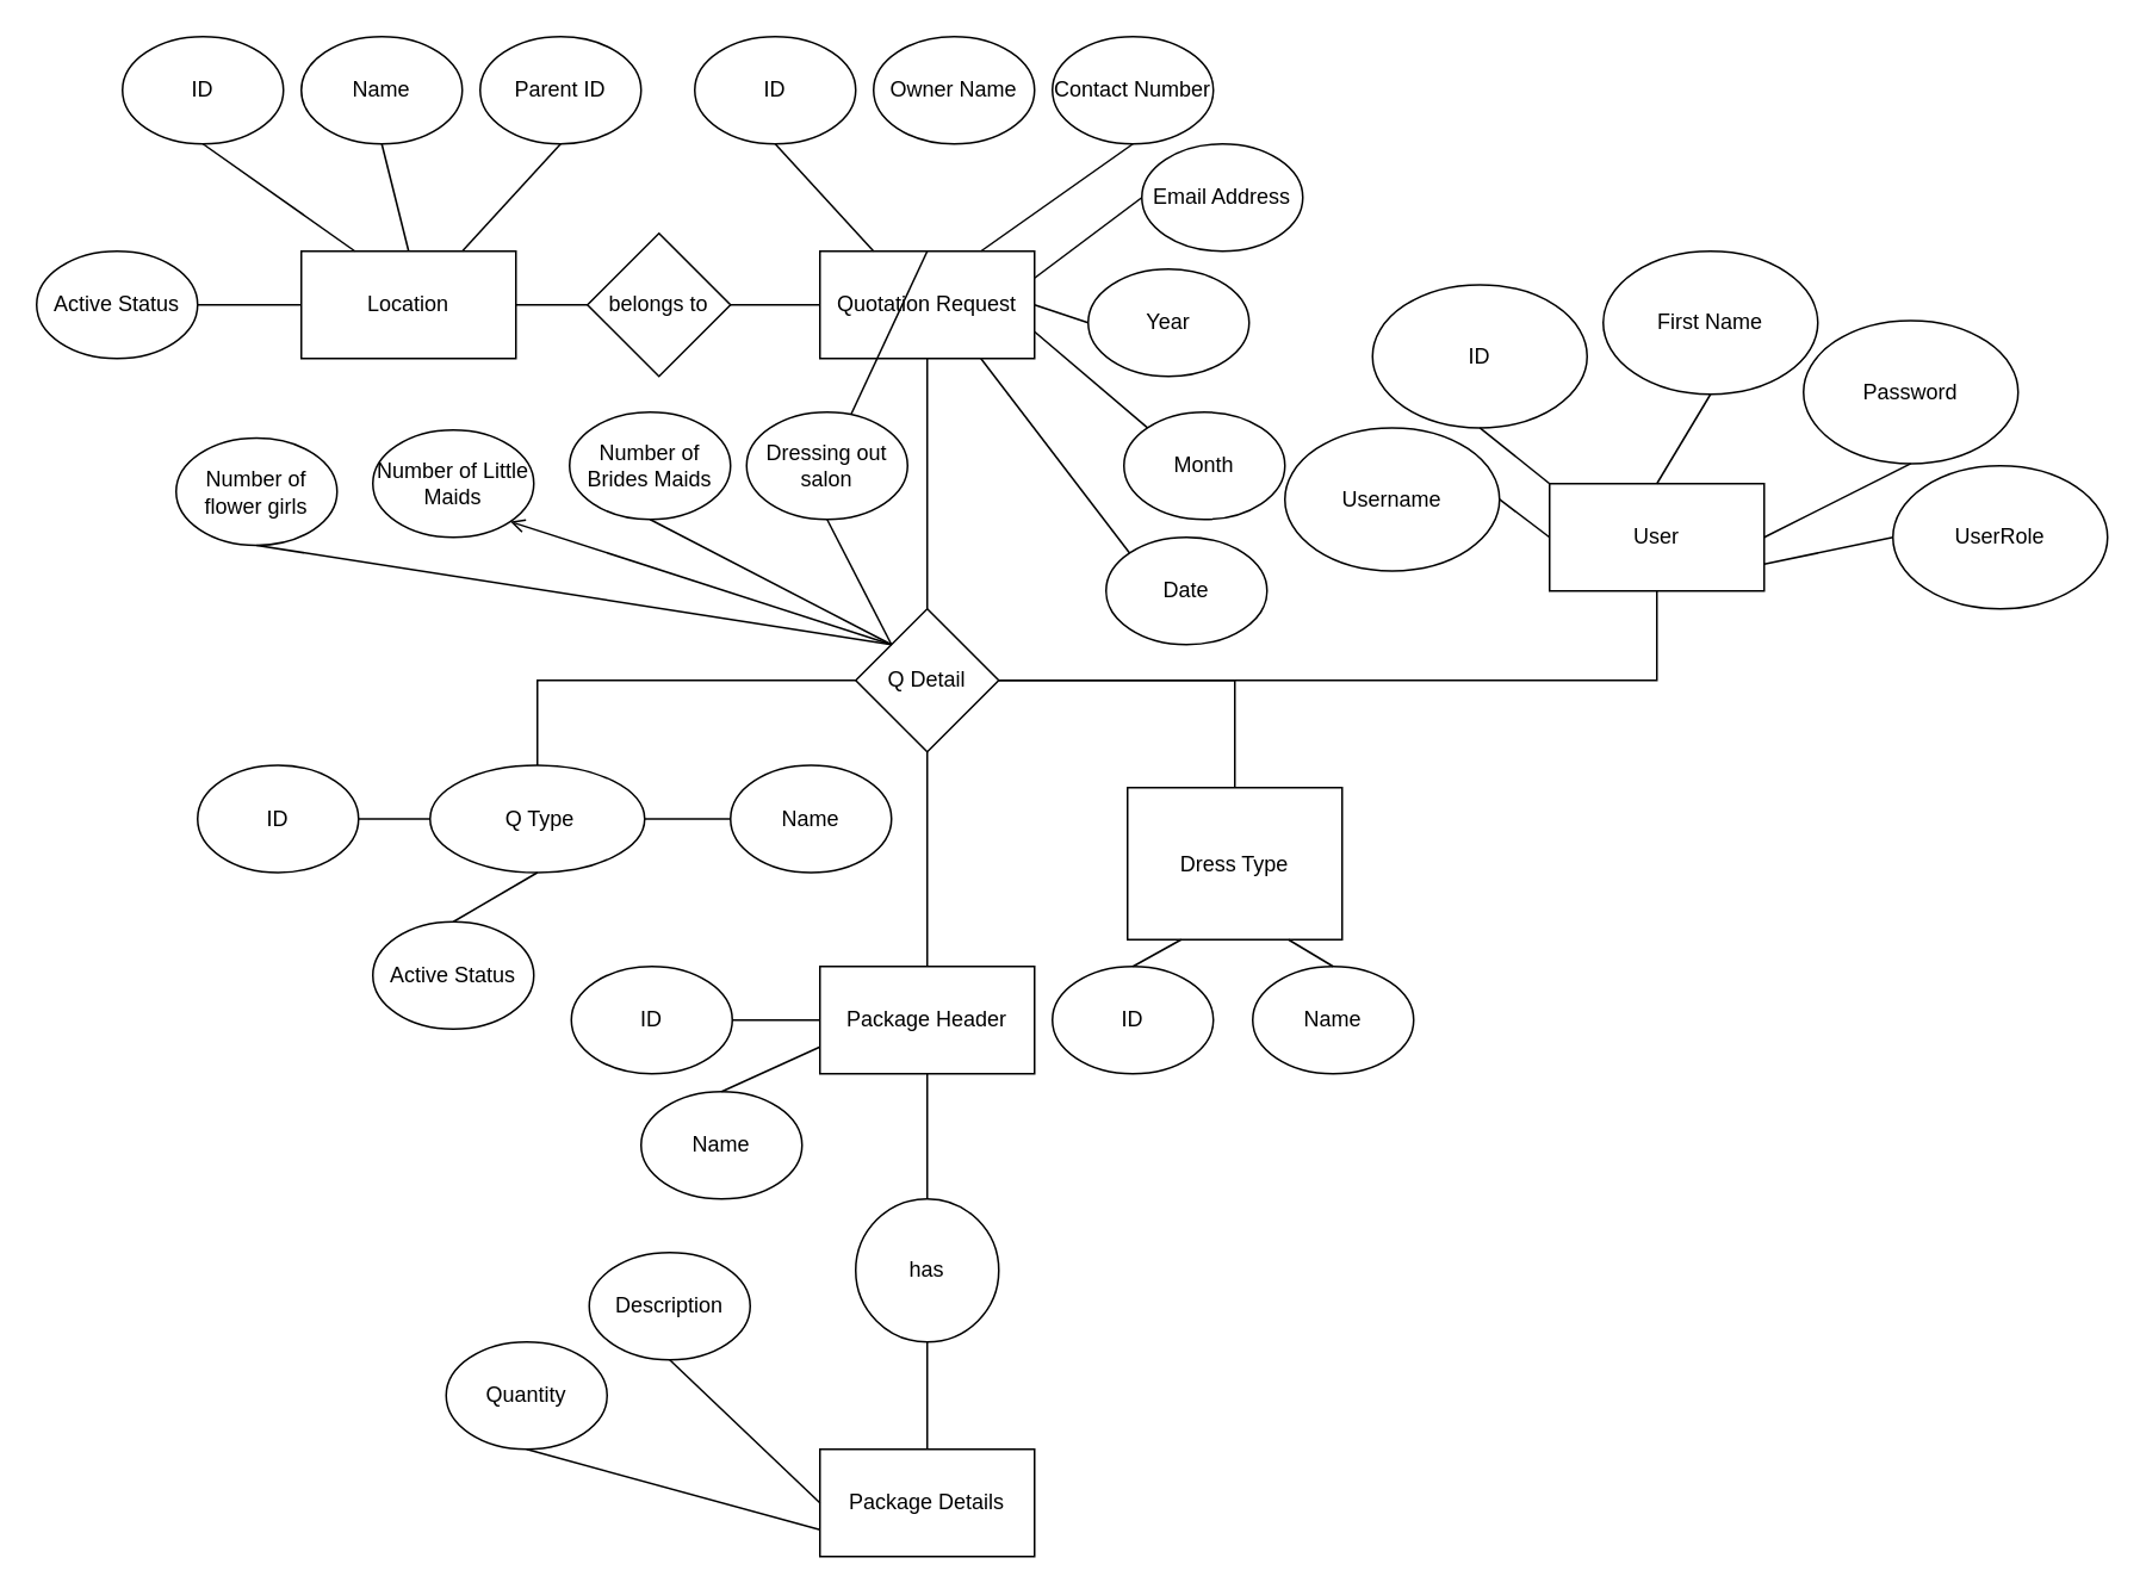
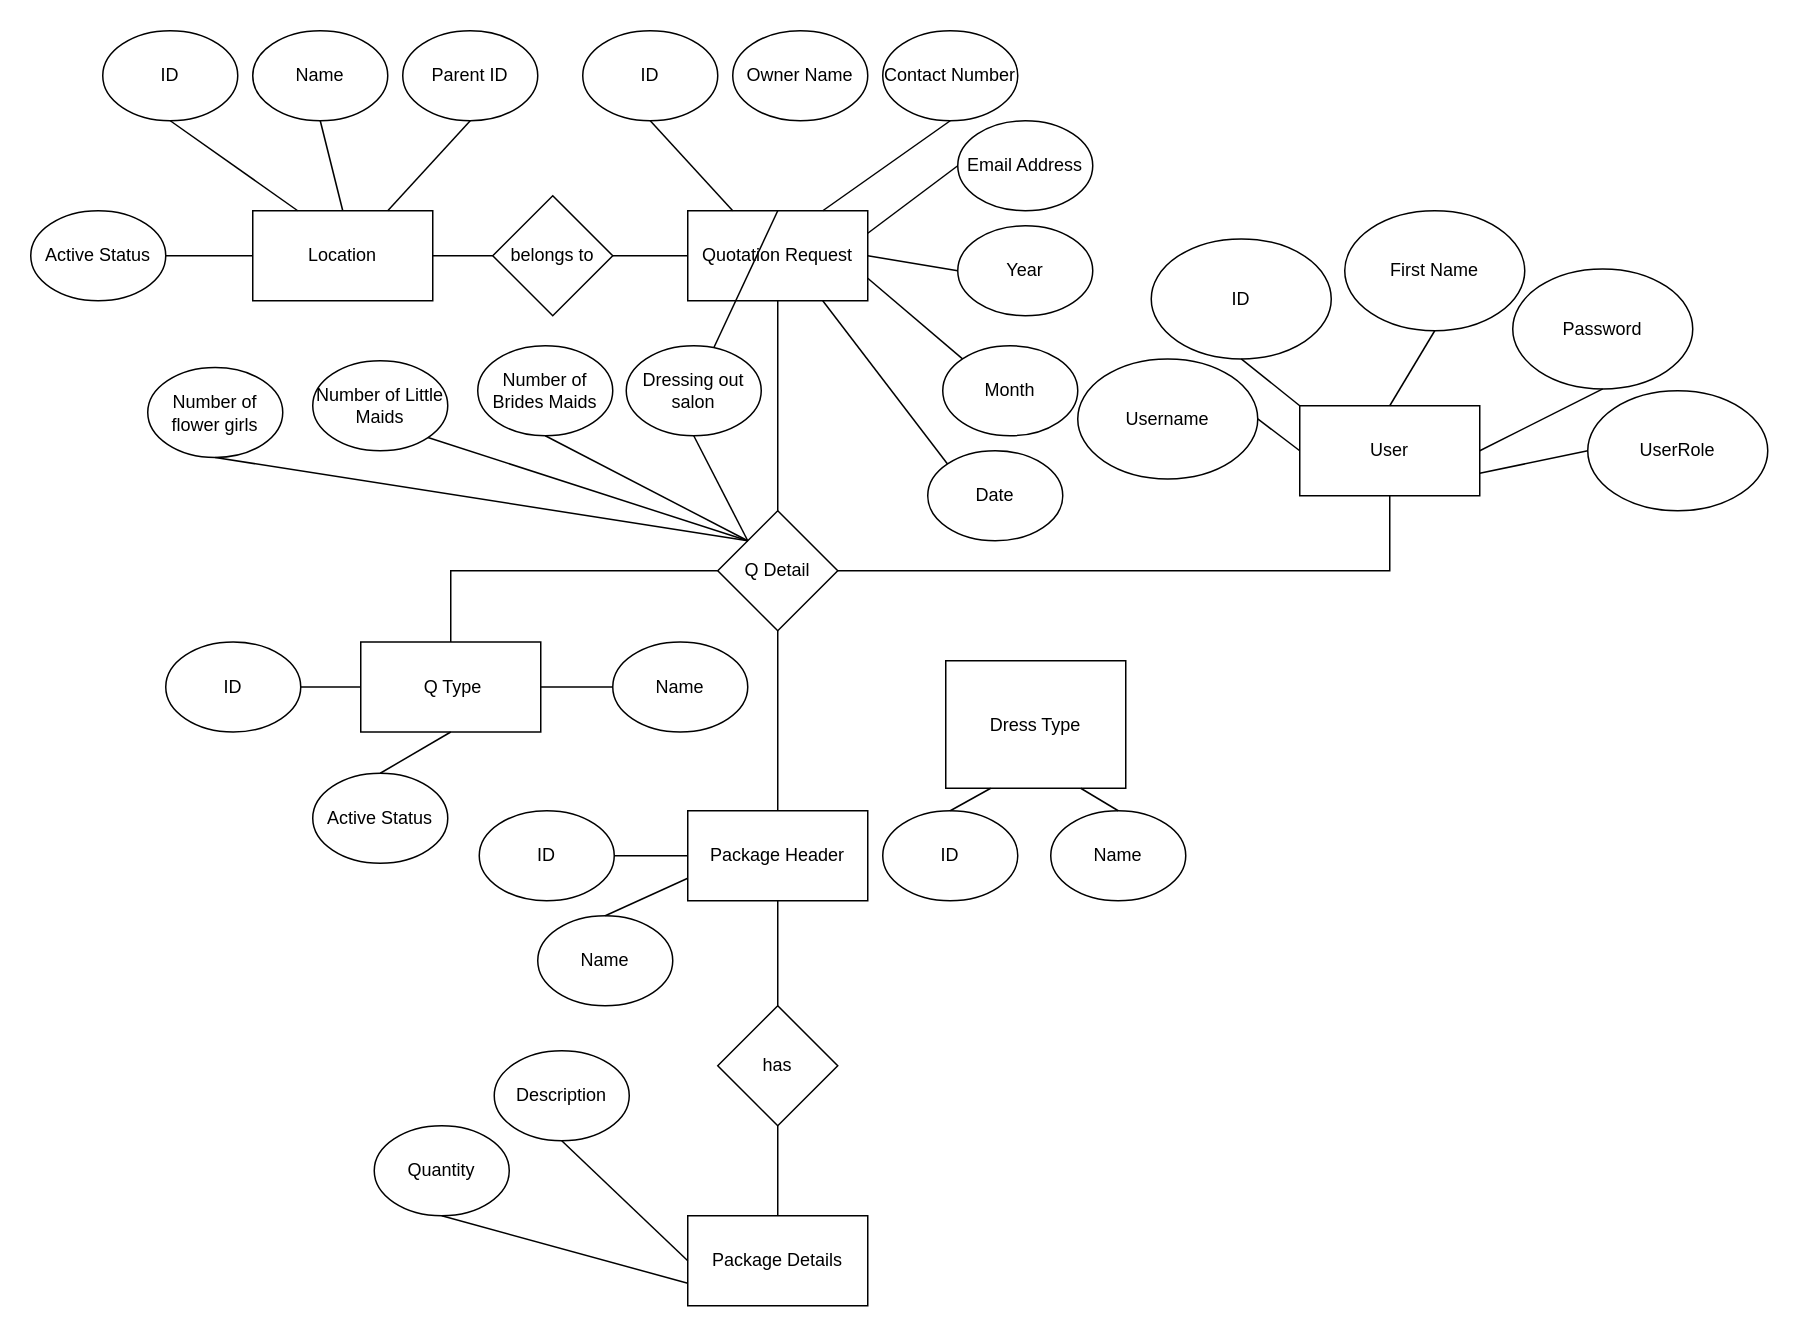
- <mxCell id="23" value="Year" style="ellipse;whiteSpace=wrap;html=1;" parent="1" vertex="1"><mxGeometry x="608" y="150" width="90" height="60" as="geometry" /></mxCell>
+ <mxCell id="23" value="Year" style="ellipse;whiteSpace=wrap;html=1;" parent="1" vertex="1"><mxGeometry x="638" y="150" width="90" height="60" as="geometry" /></mxCell>
- <mxCell id="48" value="" style="endArrow=open;html=1;rounded=0;entryX=1;entryY=1;entryDx=0;entryDy=0;exitX=0;exitY=0;exitDx=0;exitDy=0;" parent="1" source="36" target="46" edge="1"><mxGeometry width="50" height="50" relative="1" as="geometry"><mxPoint x="308" y="500" as="sourcePoint" /><mxPoint x="358" y="450" as="targetPoint" /></mxGeometry></mxCell>
+ <mxCell id="48" value="" style="endArrow=none;html=1;rounded=0;entryX=1;entryY=1;entryDx=0;entryDy=0;exitX=0;exitY=0;exitDx=0;exitDy=0;" parent="1" source="36" target="46" edge="1"><mxGeometry width="50" height="50" relative="1" as="geometry"><mxPoint x="308" y="500" as="sourcePoint" /><mxPoint x="358" y="450" as="targetPoint" /></mxGeometry></mxCell>
- <mxCell id="40" value="" style="endArrow=none;html=1;rounded=0;entryX=1;entryY=0.5;entryDx=0;entryDy=0;exitX=0.5;exitY=0;exitDx=0;exitDy=0;" parent="1" source="39" target="36" edge="1"><mxGeometry width="50" height="50" relative="1" as="geometry"><mxPoint x="428" y="600" as="sourcePoint" /><mxPoint x="478" y="550" as="targetPoint" /><Array as="points"><mxPoint x="690" y="380" /></Array></mxGeometry></mxCell>
- <mxCell id="29" value="&amp;nbsp;Q Type" style="ellipse;whiteSpace=wrap;html=1;" parent="1" vertex="1"><mxGeometry x="240" y="427.5" width="120" height="60" as="geometry" /></mxCell>
+ <mxCell id="29" value="&amp;nbsp;Q Type" style="rounded=0;whiteSpace=wrap;html=1;" parent="1" vertex="1"><mxGeometry x="240" y="427.5" width="120" height="60" as="geometry" /></mxCell>
- <mxCell id="59" value="has" style="ellipse;whiteSpace=wrap;html=1;" parent="1" vertex="1"><mxGeometry x="478" y="670" width="80" height="80" as="geometry" /></mxCell>
+ <mxCell id="59" value="has" style="rhombus;whiteSpace=wrap;html=1;" parent="1" vertex="1"><mxGeometry x="478" y="670" width="80" height="80" as="geometry" /></mxCell>
